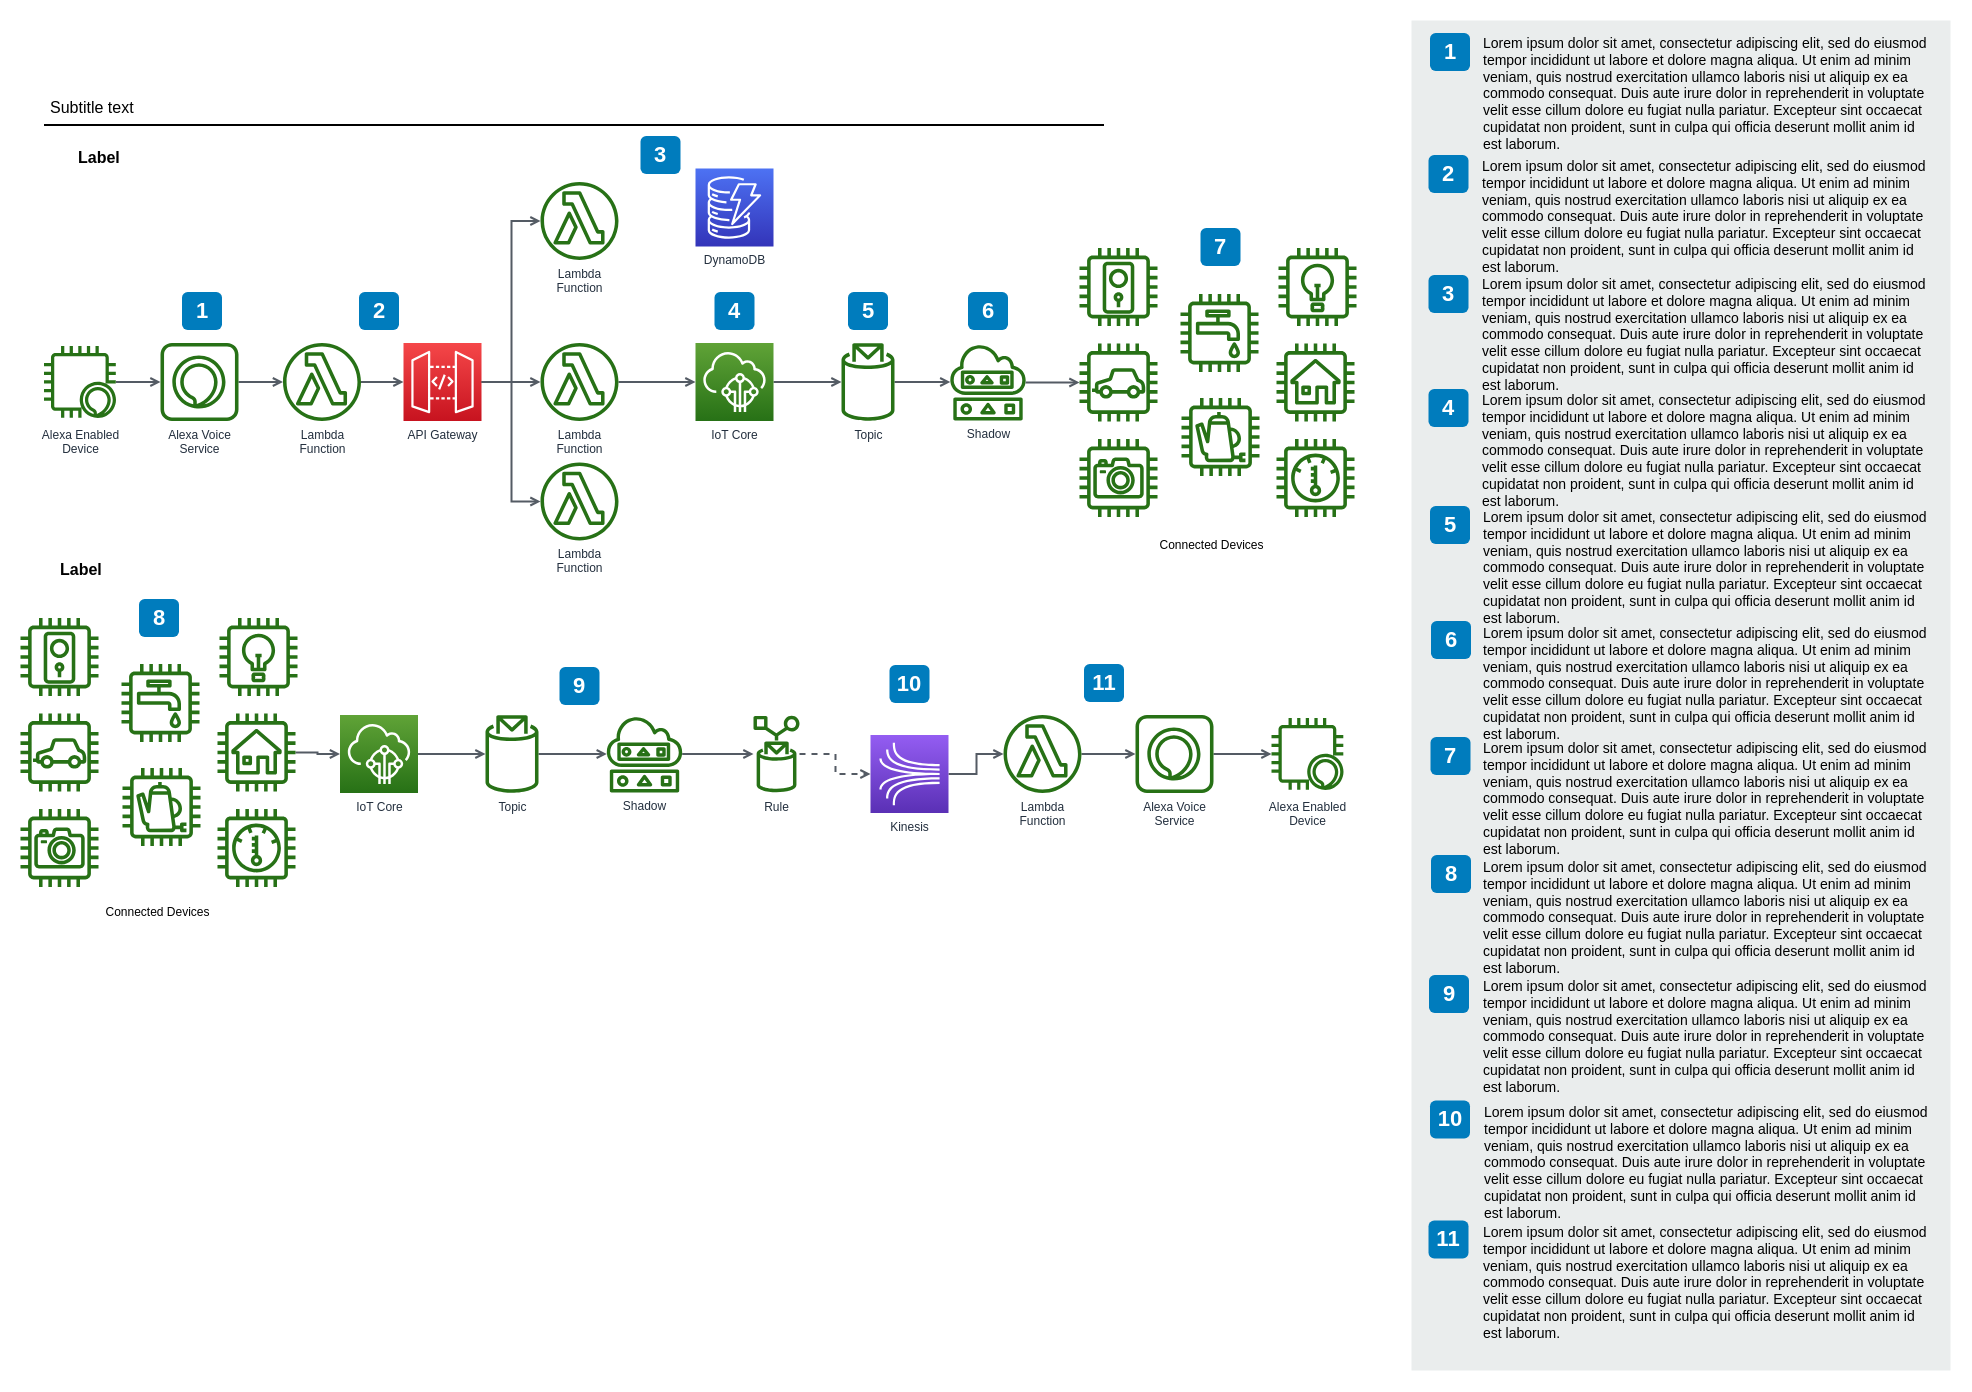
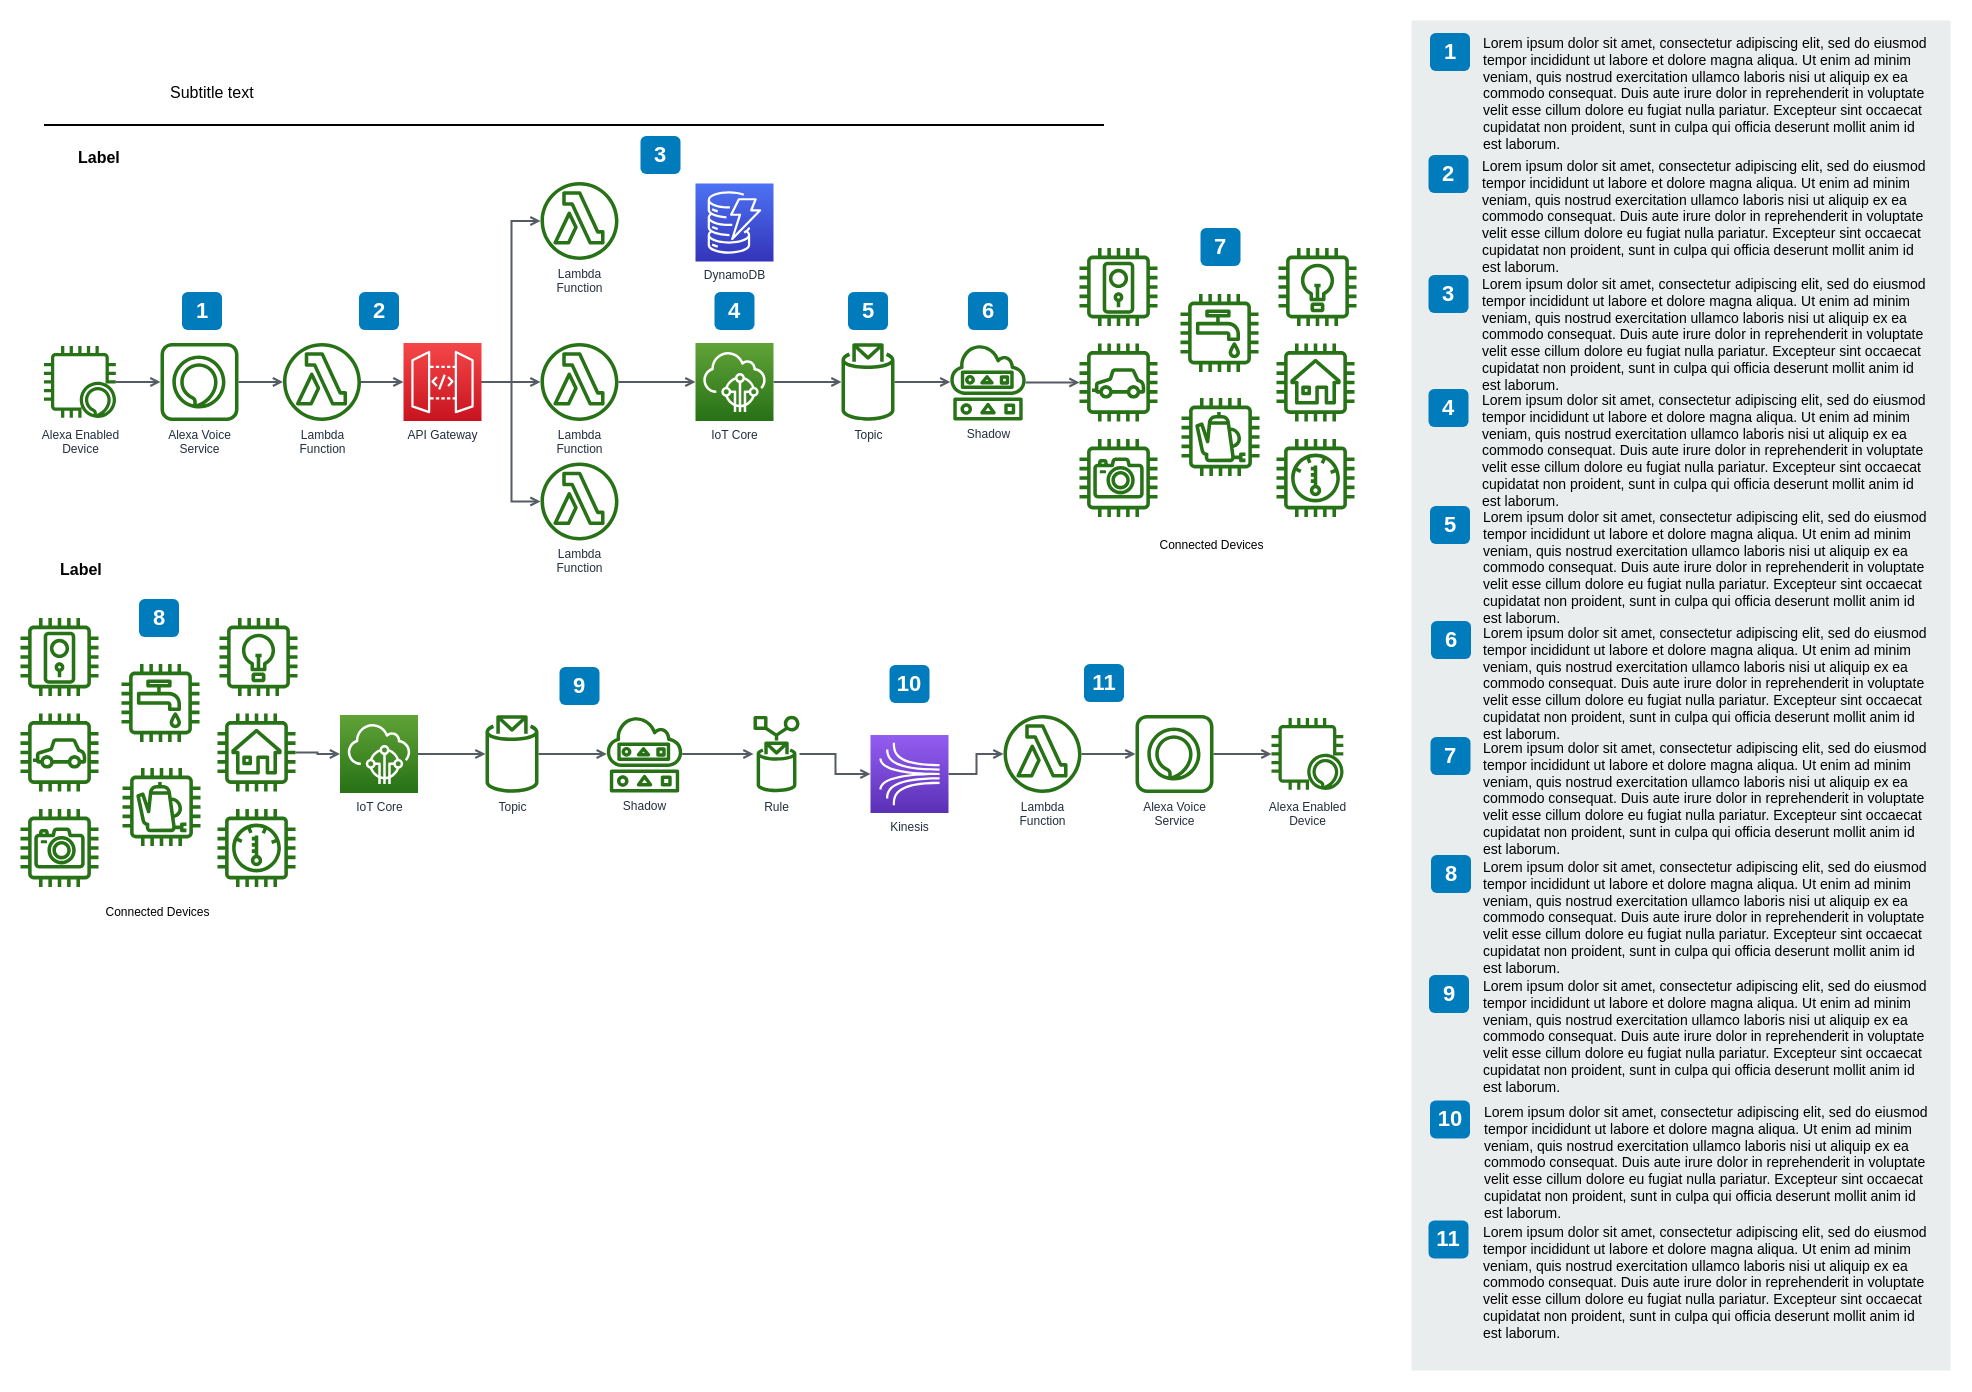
- <mxCell id="17" value="Subtitle text&lt;br style=&quot;font-size: 16px&quot;&gt;" style="text;html=1;resizable=0;points=[];autosize=1;align=left;verticalAlign=top;spacingTop=-4;fontSize=16" parent="1" vertex="1"><mxGeometry x="47.5" y="94.5" width="100" height="20" as="geometry" /></mxCell>
+ <mxCell id="17" value="Subtitle text&lt;br style=&quot;font-size: 16px&quot;&gt;" style="text;html=1;resizable=0;points=[];autosize=1;align=left;verticalAlign=top;spacingTop=-4;fontSize=16" parent="1" vertex="1"><mxGeometry x="167.5" y="79.5" width="100" height="20" as="geometry" /></mxCell>
- <mxCell id="33" value="DynamoDB" style="outlineConnect=0;fontColor=#232F3E;gradientColor=#4D72F3;gradientDirection=north;fillColor=#3334B9;strokeColor=#ffffff;dashed=0;verticalLabelPosition=bottom;verticalAlign=top;align=center;html=1;fontSize=12;fontStyle=0;aspect=fixed;shape=mxgraph.aws4.resourceIcon;resIcon=mxgraph.aws4.dynamodb;" parent="1" vertex="1"><mxGeometry x="695" y="168" width="78" height="78" as="geometry" /></mxCell>
+ <mxCell id="33" value="DynamoDB" style="outlineConnect=0;fontColor=#232F3E;gradientColor=#4D72F3;gradientDirection=north;fillColor=#3334B9;strokeColor=#ffffff;dashed=0;verticalLabelPosition=bottom;verticalAlign=top;align=center;html=1;fontSize=12;fontStyle=0;aspect=fixed;shape=mxgraph.aws4.resourceIcon;resIcon=mxgraph.aws4.dynamodb;" parent="1" vertex="1"><mxGeometry x="695" y="183" width="78" height="78" as="geometry" /></mxCell>
- <mxCell id="55" value="" style="edgeStyle=elbowEdgeStyle;rounded=0;orthogonalLoop=1;jettySize=auto;html=1;endArrow=open;endFill=0;strokeColor=#545B64;strokeWidth=2;fontSize=14;dashed=1;" parent="1" source="56" target="58" edge="1"><mxGeometry relative="1" as="geometry" /></mxCell>
+ <mxCell id="55" value="" style="edgeStyle=elbowEdgeStyle;rounded=0;orthogonalLoop=1;jettySize=auto;html=1;endArrow=open;endFill=0;strokeColor=#545B64;strokeWidth=2;fontSize=14;" parent="1" source="56" target="58" edge="1"><mxGeometry relative="1" as="geometry" /></mxCell>
